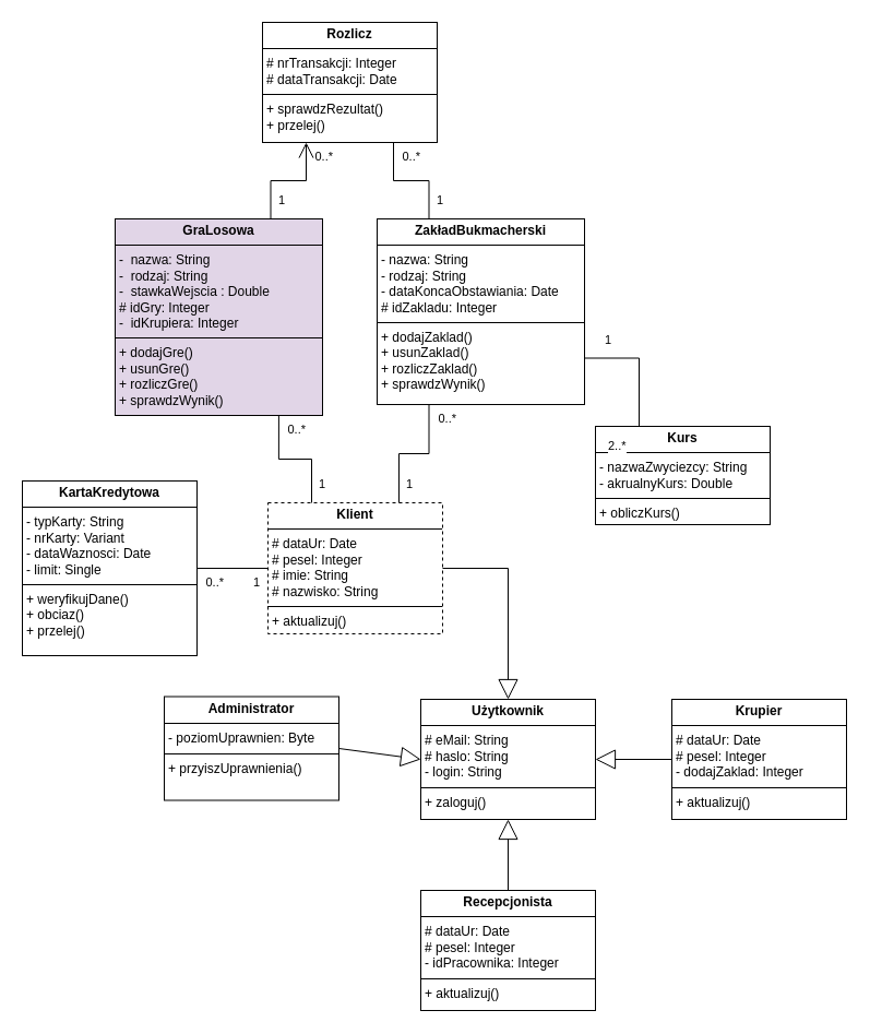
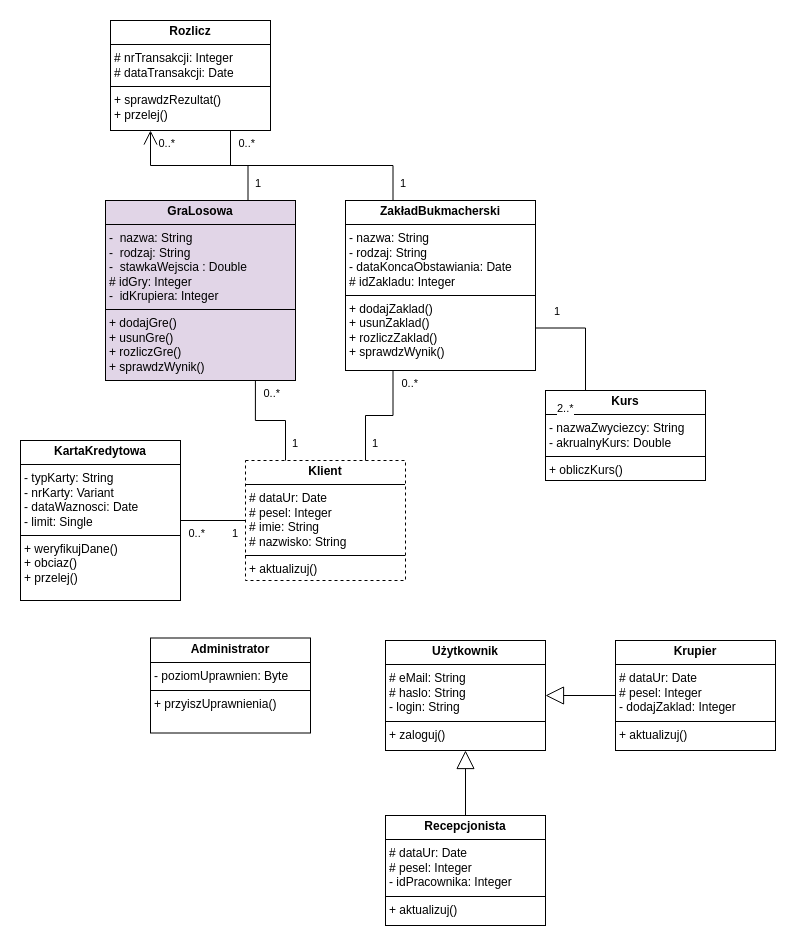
- <mxCell id="27" value="&lt;p style=&quot;margin:0px;margin-top:4px;text-align:center;&quot;&gt;&lt;b&gt;Rozlicz&lt;/b&gt;&lt;/p&gt;&lt;hr size=&quot;1&quot; style=&quot;border-style:solid;&quot;&gt;&lt;p style=&quot;margin:0px;margin-left:4px;&quot;&gt;# nrTransakcji: Integer&lt;/p&gt;&lt;p style=&quot;margin:0px;margin-left:4px;&quot;&gt;# dataTransakcji: Date&lt;/p&gt;&lt;hr size=&quot;1&quot; style=&quot;border-style:solid;&quot;&gt;&lt;p style=&quot;margin:0px;margin-left:4px;&quot;&gt;+ sprawdzRezultat()&lt;/p&gt;&lt;p style=&quot;margin:0px;margin-left:4px;&quot;&gt;+ przelej()&lt;/p&gt;&lt;p style=&quot;margin:0px;margin-left:4px;&quot;&gt;&lt;br&gt;&lt;/p&gt;" style="verticalAlign=top;align=left;overflow=fill;html=1;whiteSpace=wrap;" vertex="1" parent="1"><mxGeometry x="240" y="20" width="160" height="110" as="geometry" /></mxCell>
+ <mxCell id="27" value="&lt;p style=&quot;margin:0px;margin-top:4px;text-align:center;&quot;&gt;&lt;b&gt;Rozlicz&lt;/b&gt;&lt;/p&gt;&lt;hr size=&quot;1&quot; style=&quot;border-style:solid;&quot;&gt;&lt;p style=&quot;margin:0px;margin-left:4px;&quot;&gt;# nrTransakcji: Integer&lt;/p&gt;&lt;p style=&quot;margin:0px;margin-left:4px;&quot;&gt;# dataTransakcji: Date&lt;/p&gt;&lt;hr size=&quot;1&quot; style=&quot;border-style:solid;&quot;&gt;&lt;p style=&quot;margin:0px;margin-left:4px;&quot;&gt;+ sprawdzRezultat()&lt;/p&gt;&lt;p style=&quot;margin:0px;margin-left:4px;&quot;&gt;+ przelej()&lt;/p&gt;&lt;p style=&quot;margin:0px;margin-left:4px;&quot;&gt;&lt;br&gt;&lt;/p&gt;" style="verticalAlign=top;align=left;overflow=fill;html=1;whiteSpace=wrap;" vertex="1" parent="1"><mxGeometry x="110" y="20" width="160" height="110" as="geometry" /></mxCell>
- <mxCell id="5" value="&lt;div&gt;&lt;br&gt;&lt;/div&gt;&lt;div&gt;&lt;br&gt;&lt;/div&gt;" style="endArrow=block;endSize=16;endFill=0;html=1;rounded=0;exitX=1;exitY=0.5;exitDx=0;exitDy=0;entryX=0.5;entryY=0;entryDx=0;entryDy=0;" edge="1" parent="1" source="4" target="3"><mxGeometry x="-0.033" y="3" width="160" relative="1" as="geometry"><mxPoint x="-20" y="360" as="sourcePoint" /><mxPoint x="0" y="460" as="targetPoint" /><Array as="points"><mxPoint x="465" y="520" /></Array><mxPoint as="offset" /></mxGeometry></mxCell>
- <mxCell id="14" value="&lt;div&gt;&lt;br&gt;&lt;/div&gt;&lt;div&gt;&lt;br&gt;&lt;/div&gt;" style="endArrow=block;endSize=16;endFill=0;html=1;rounded=0;exitX=1;exitY=0.5;exitDx=0;exitDy=0;entryX=0;entryY=0.5;entryDx=0;entryDy=0;" edge="1" parent="1" source="13" target="3"><mxGeometry x="-0.033" y="3" width="160" relative="1" as="geometry"><mxPoint x="625" y="705" as="sourcePoint" /><mxPoint x="555" y="705" as="targetPoint" /><Array as="points" /><mxPoint as="offset" /></mxGeometry></mxCell>
